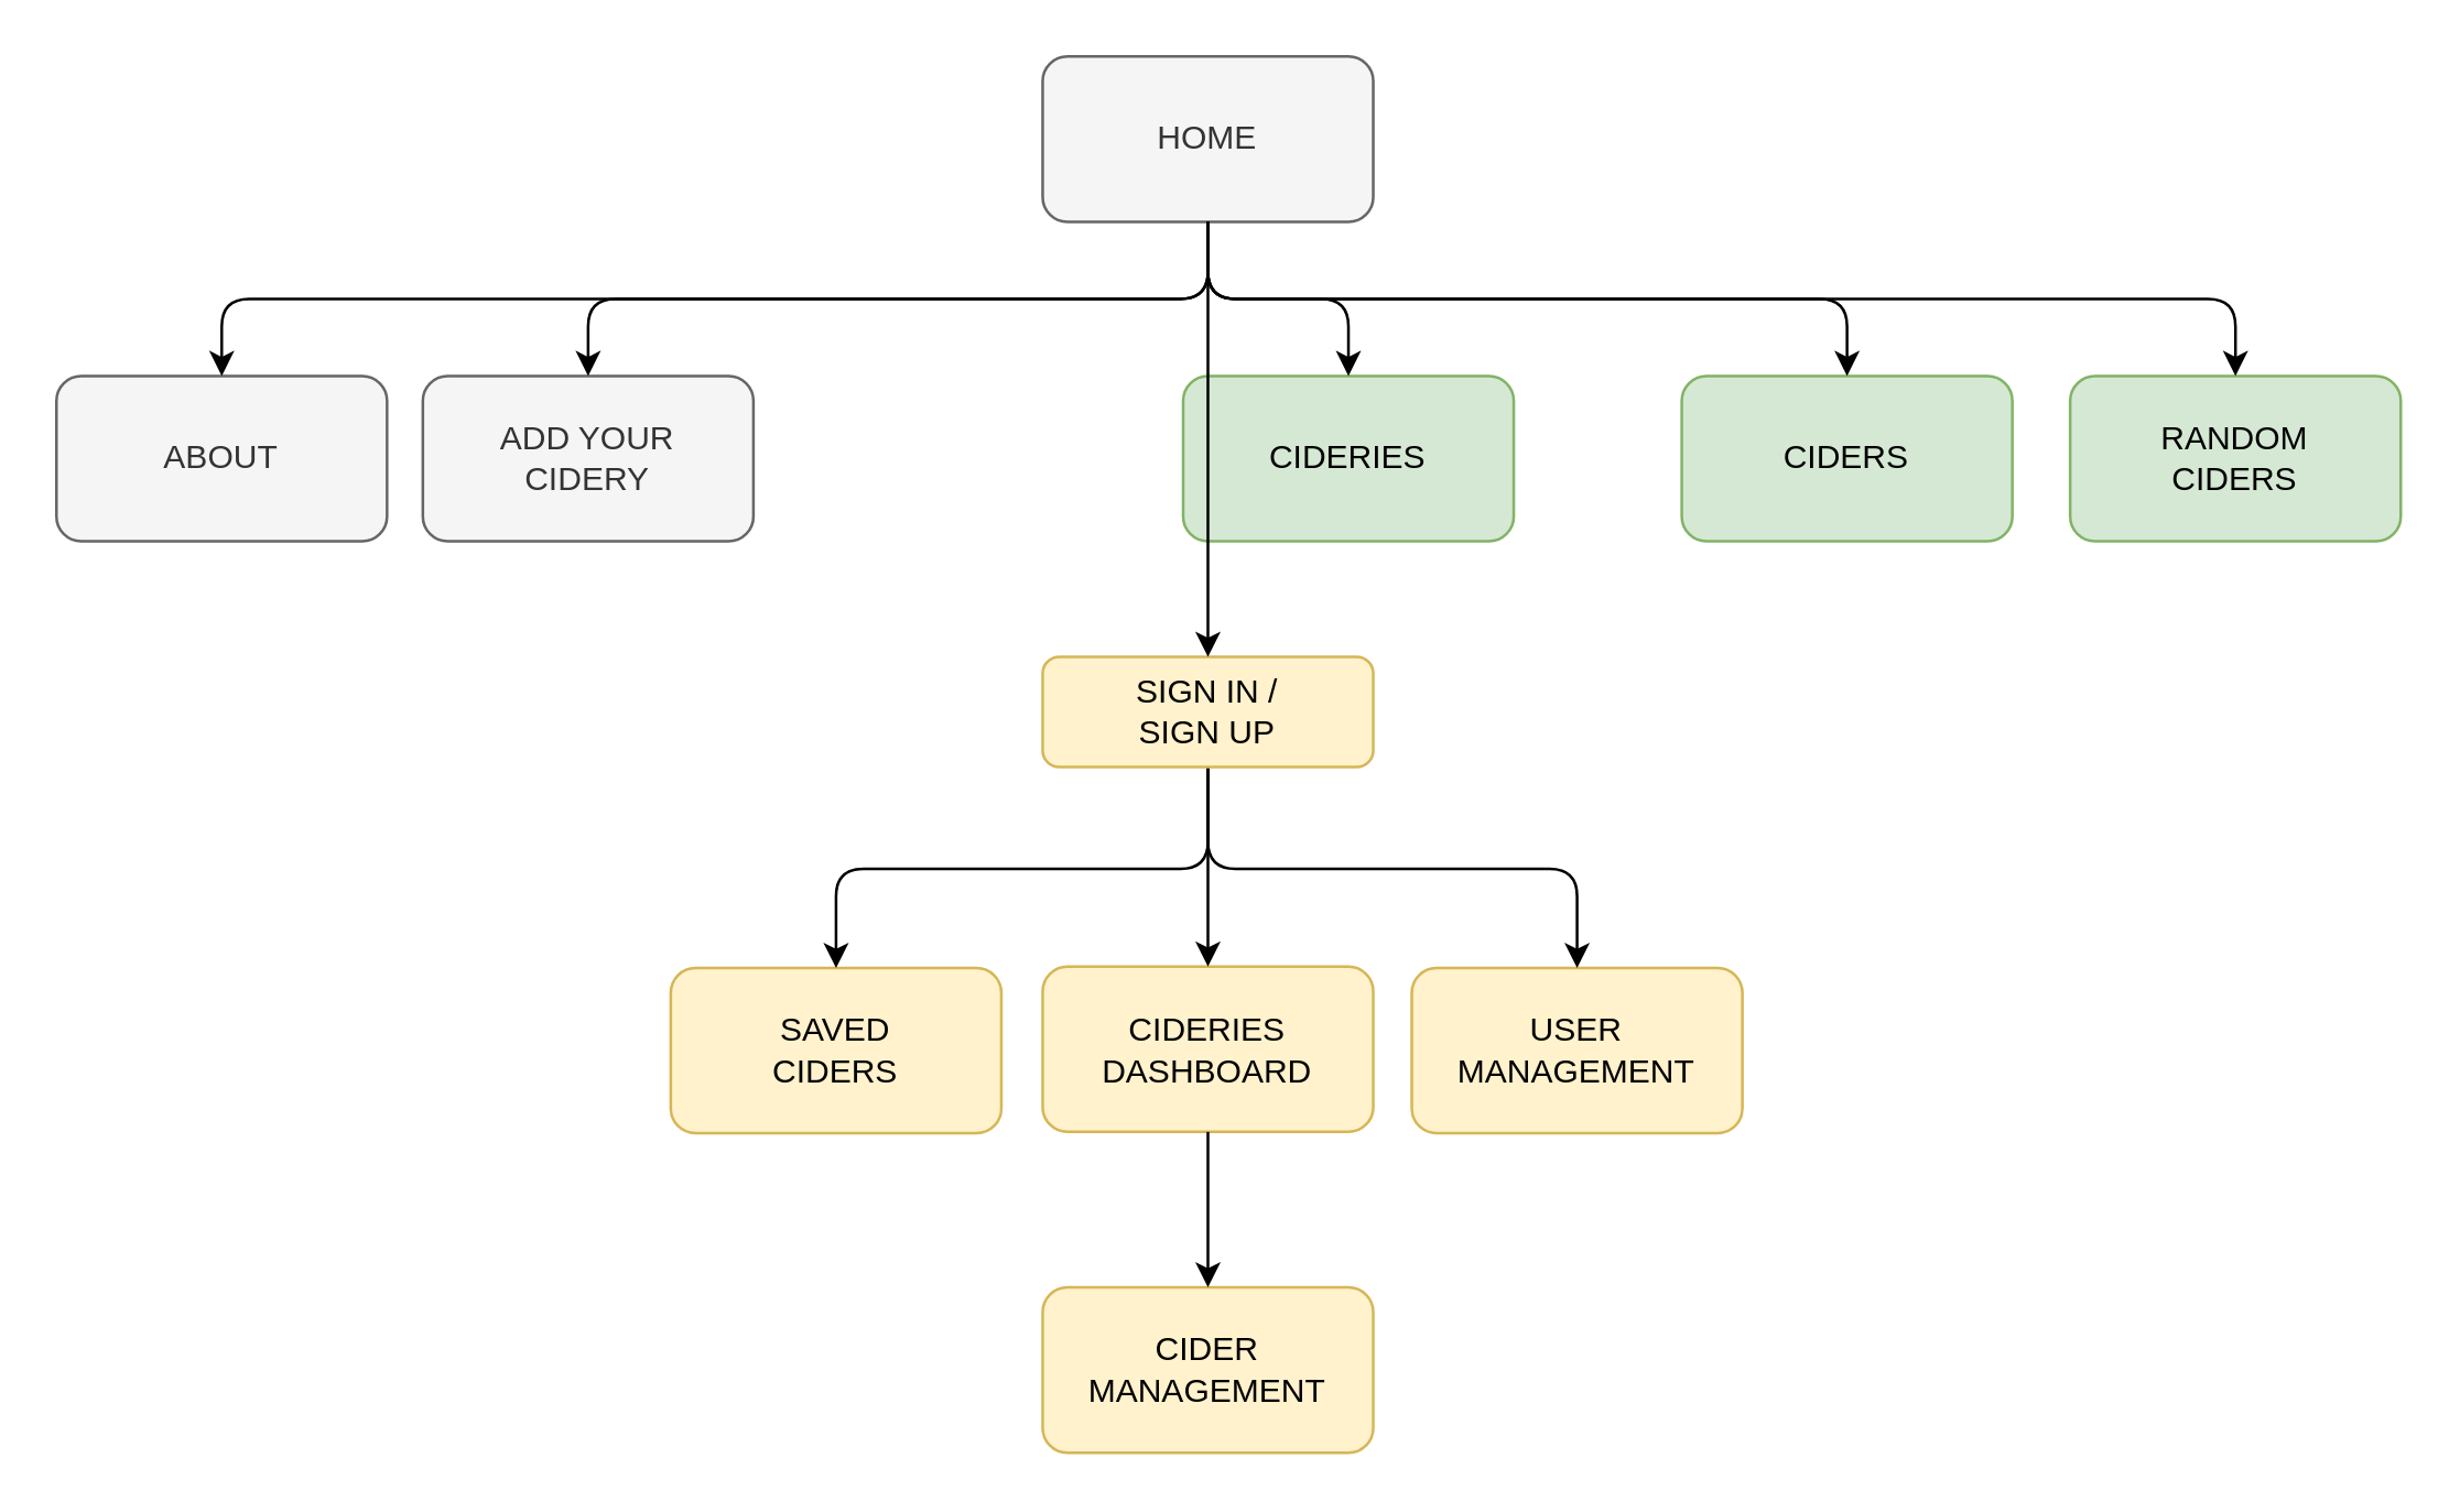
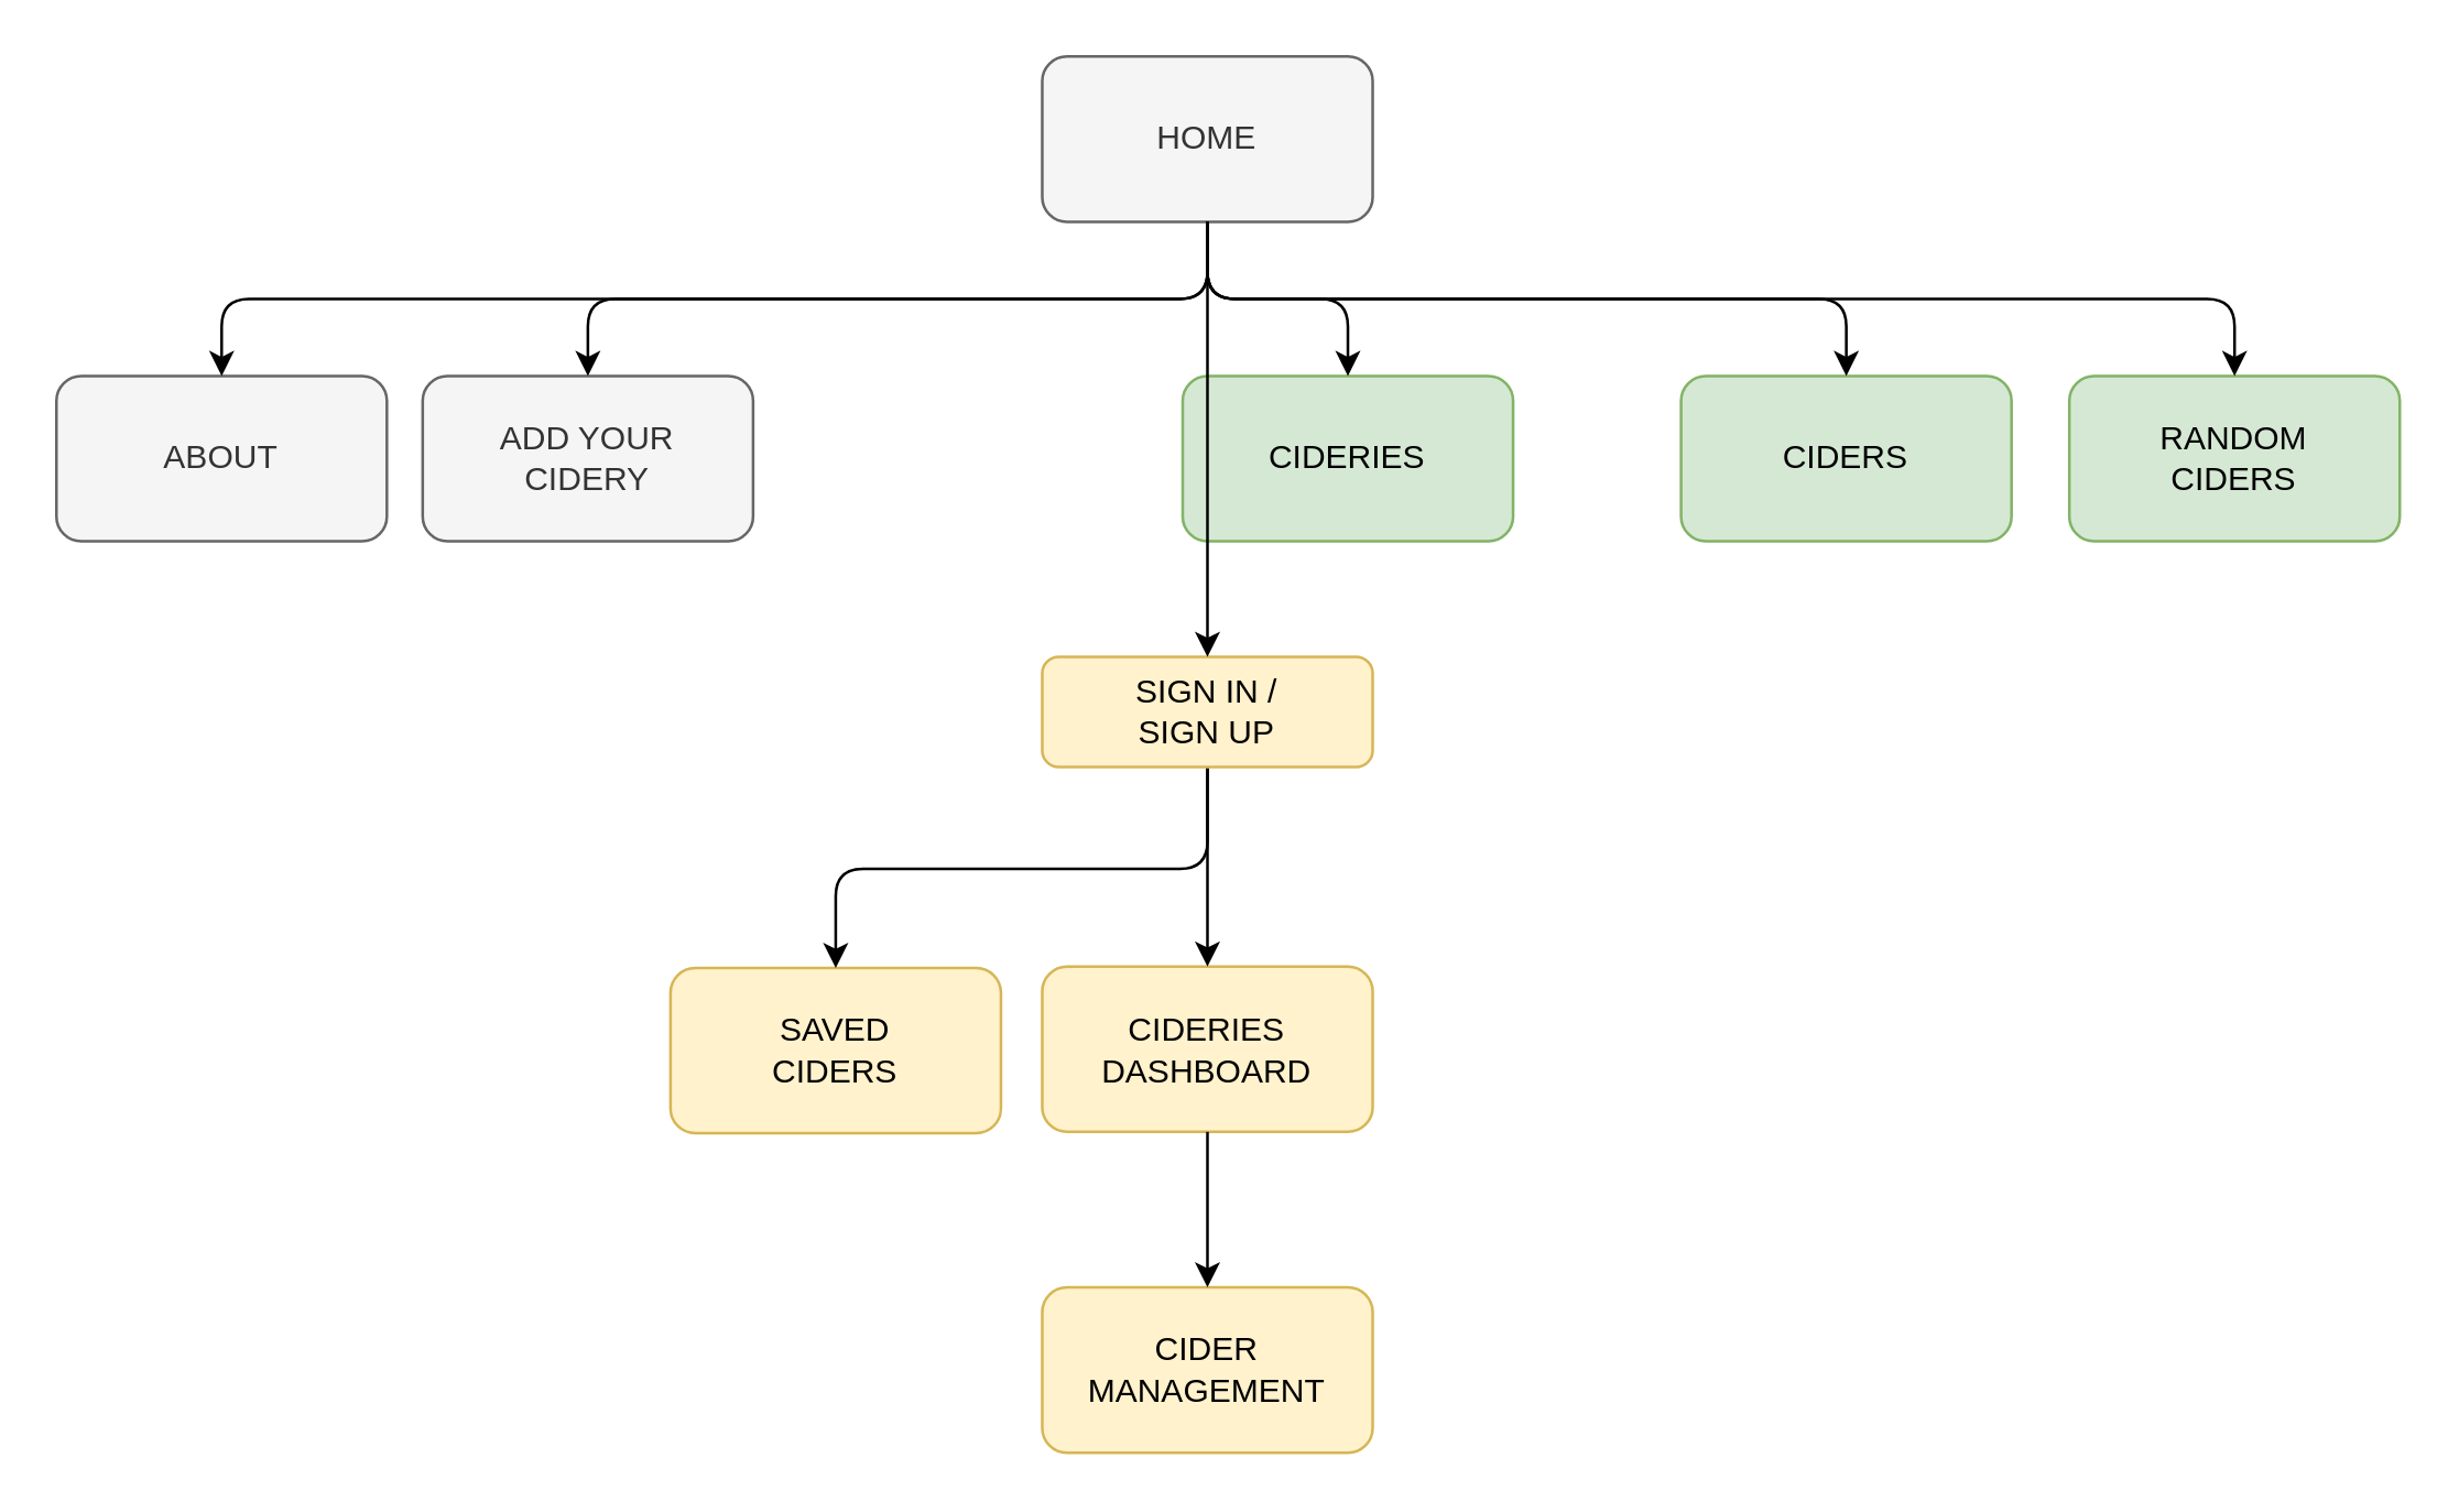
- <mxCell id="19" value="" style="endArrow=classic;html=1;exitX=0.5;exitY=1;exitDx=0;exitDy=0;edgeStyle=elbowEdgeStyle;elbow=vertical;" edge="1" parent="1" source="21" target="7"><mxGeometry width="50" height="50" relative="1" as="geometry"><mxPoint x="438" y="173" as="sourcePoint" /><mxPoint x="303" y="230" as="targetPoint" /></mxGeometry></mxCell>
- <mxCell id="7" value="&lt;div&gt;USER&lt;/div&gt;&lt;div&gt;MANAGEMENT&lt;/div&gt;" style="rounded=1;whiteSpace=wrap;html=1;fillColor=#fff2cc;strokeColor=#d6b656;" parent="1" vertex="1"><mxGeometry x="512" y="351" width="120" height="60" as="geometry" /></mxCell>
